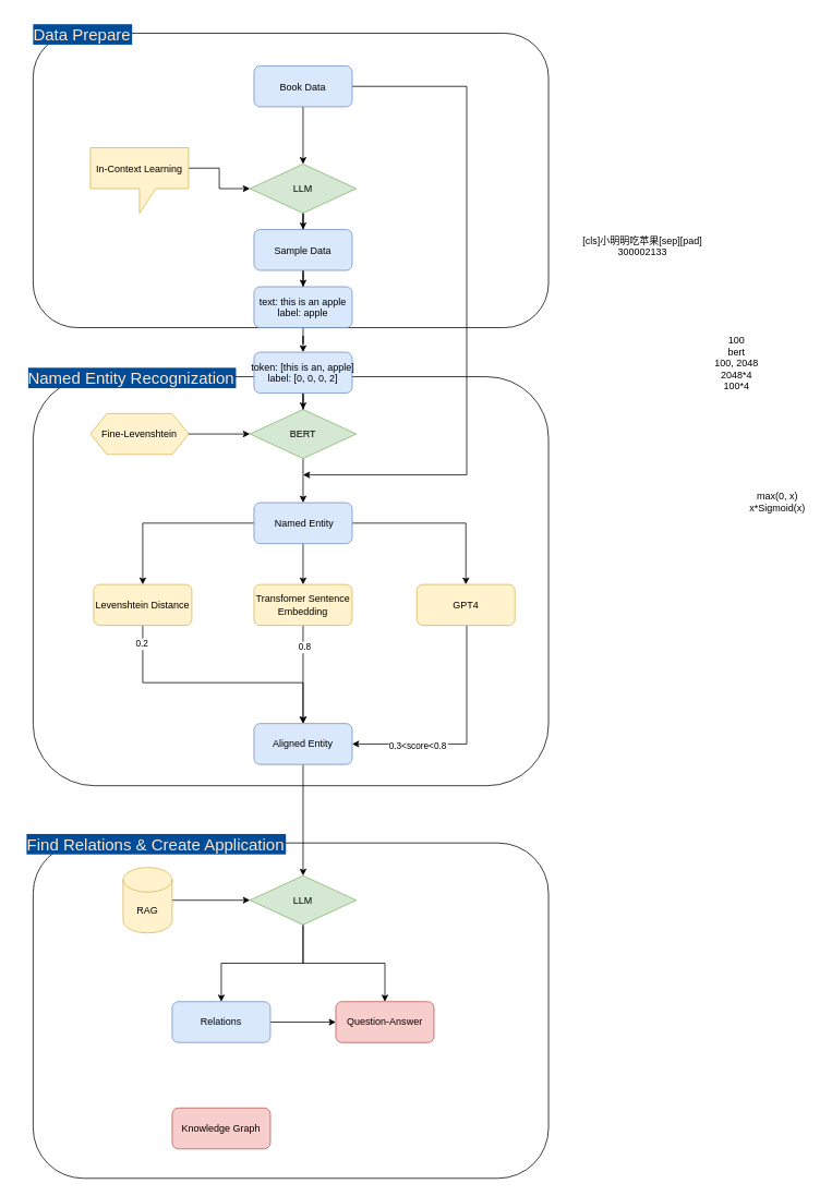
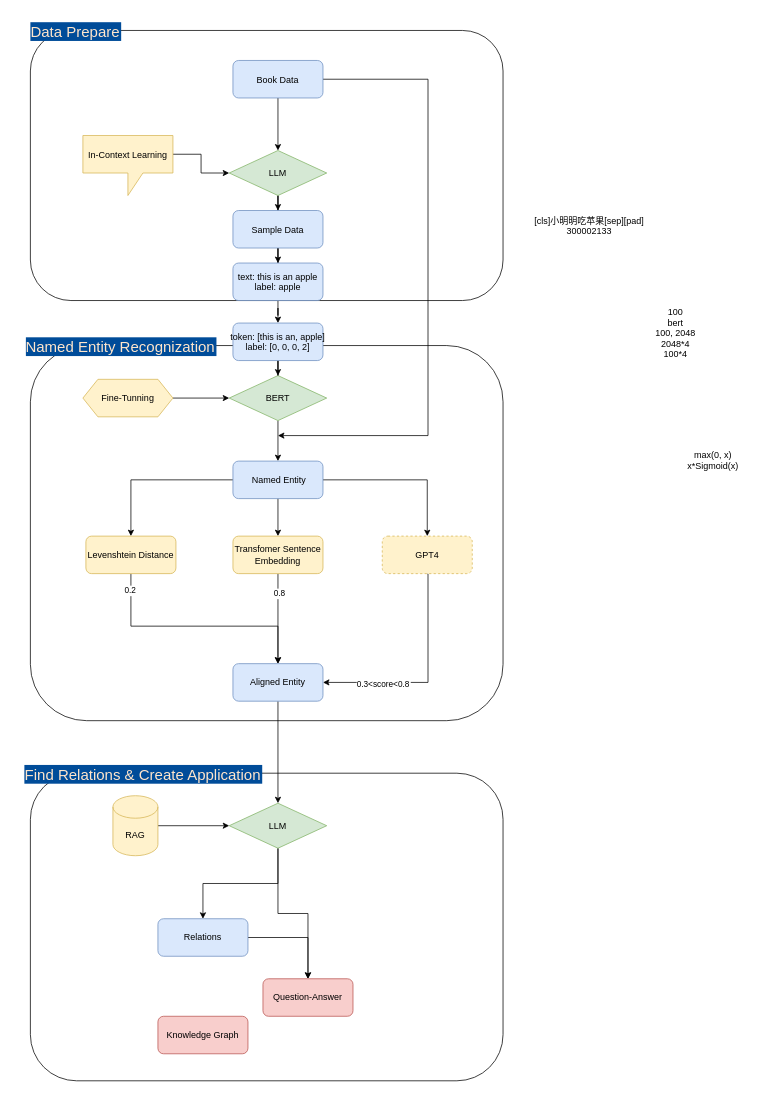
- <mxCell id="22" value="Fine-Levenshtein" style="shape=hexagon;perimeter=hexagonPerimeter2;fixedSize=1;fillColor=#fff2cc;strokeColor=#d6b656;" parent="1" vertex="1"><mxGeometry x="110" y="505" width="120" height="50" as="geometry" /></mxCell>
+ <mxCell id="22" value="Fine-Tunning" style="shape=hexagon;perimeter=hexagonPerimeter2;fixedSize=1;fillColor=#fff2cc;strokeColor=#d6b656;" parent="1" vertex="1"><mxGeometry x="110" y="505" width="120" height="50" as="geometry" /></mxCell>
- <mxCell id="31" value="GPT4" style="rounded=1;fillColor=#fff2cc;strokeColor=#d6b656;" parent="1" vertex="1"><mxGeometry x="509" y="714" width="120" height="50" as="geometry" /></mxCell>
+ <mxCell id="31" value="GPT4" style="rounded=1;fillColor=#fff2cc;strokeColor=#d6b656;dashed=1;" parent="1" vertex="1"><mxGeometry x="509" y="714" width="120" height="50" as="geometry" /></mxCell>
- <mxCell id="41" value="Question-Answer" style="rounded=1;fillColor=#f8cecc;strokeColor=#b85450;whiteSpace=wrap;" parent="1" vertex="1"><mxGeometry x="410" y="1224" width="120" height="50" as="geometry" /></mxCell>
+ <mxCell id="41" value="Question-Answer" style="rounded=1;fillColor=#f8cecc;strokeColor=#b85450;whiteSpace=wrap;" parent="1" vertex="1"><mxGeometry x="350" y="1304" width="120" height="50" as="geometry" /></mxCell>
